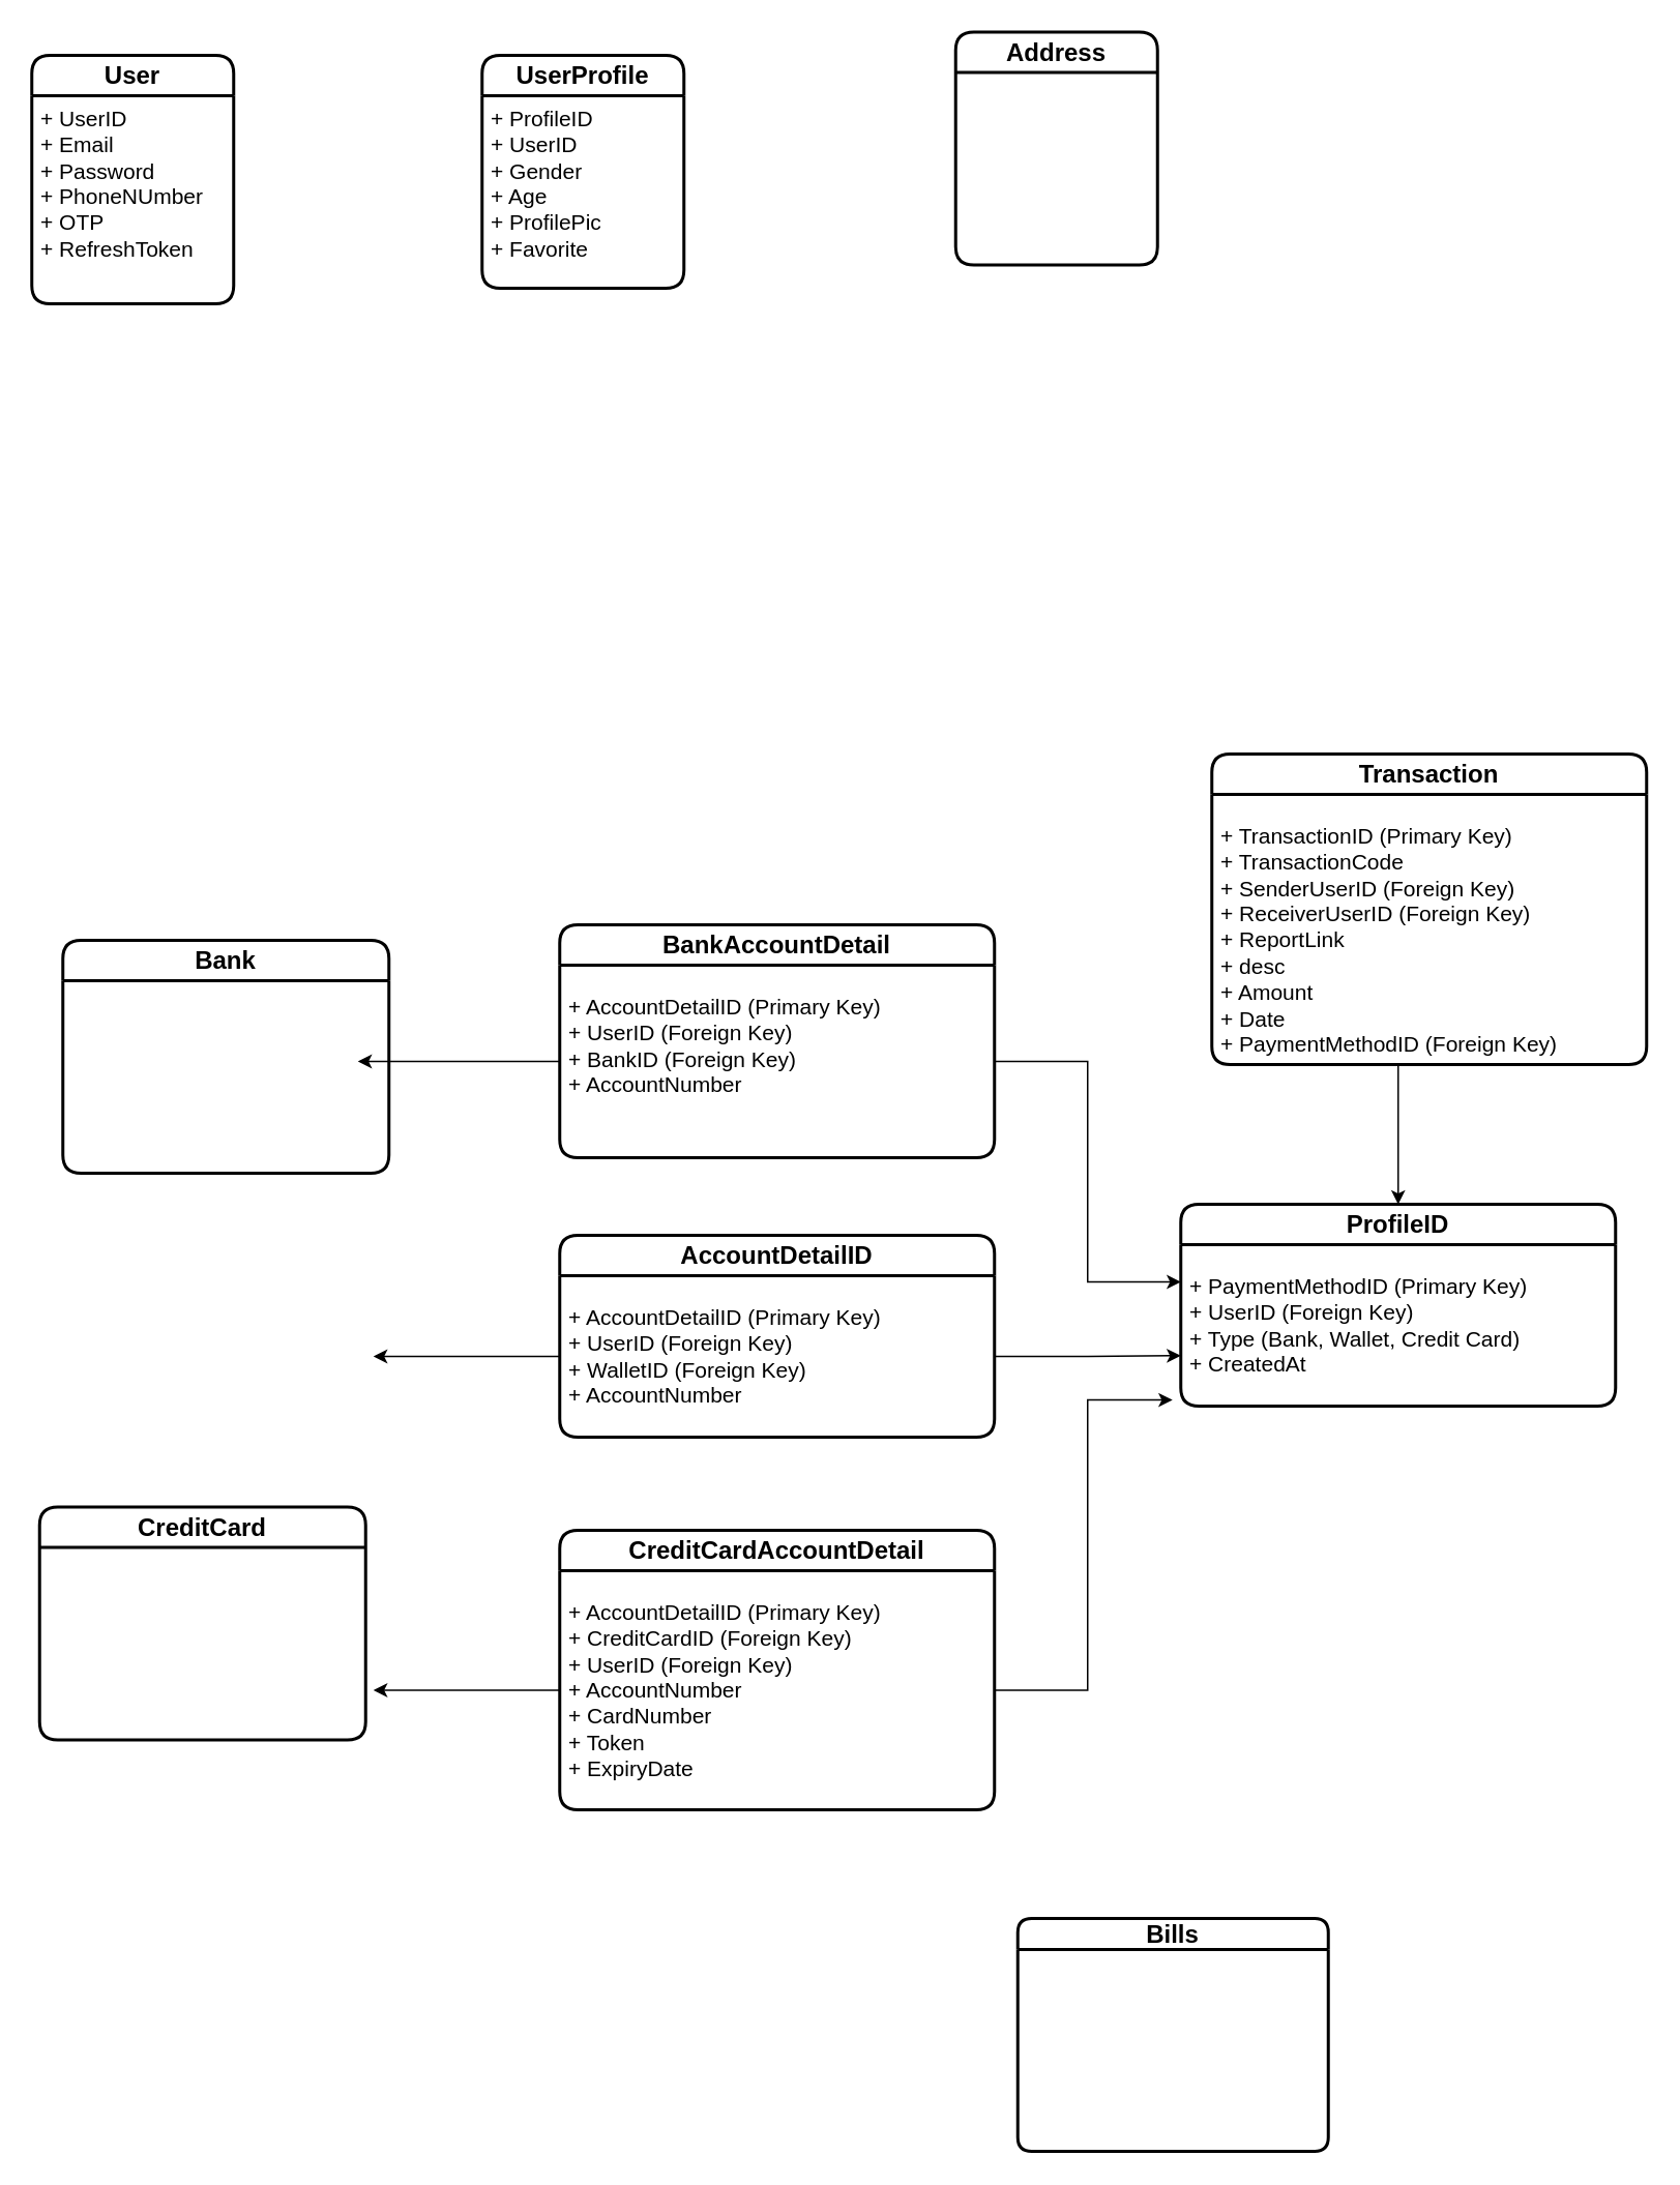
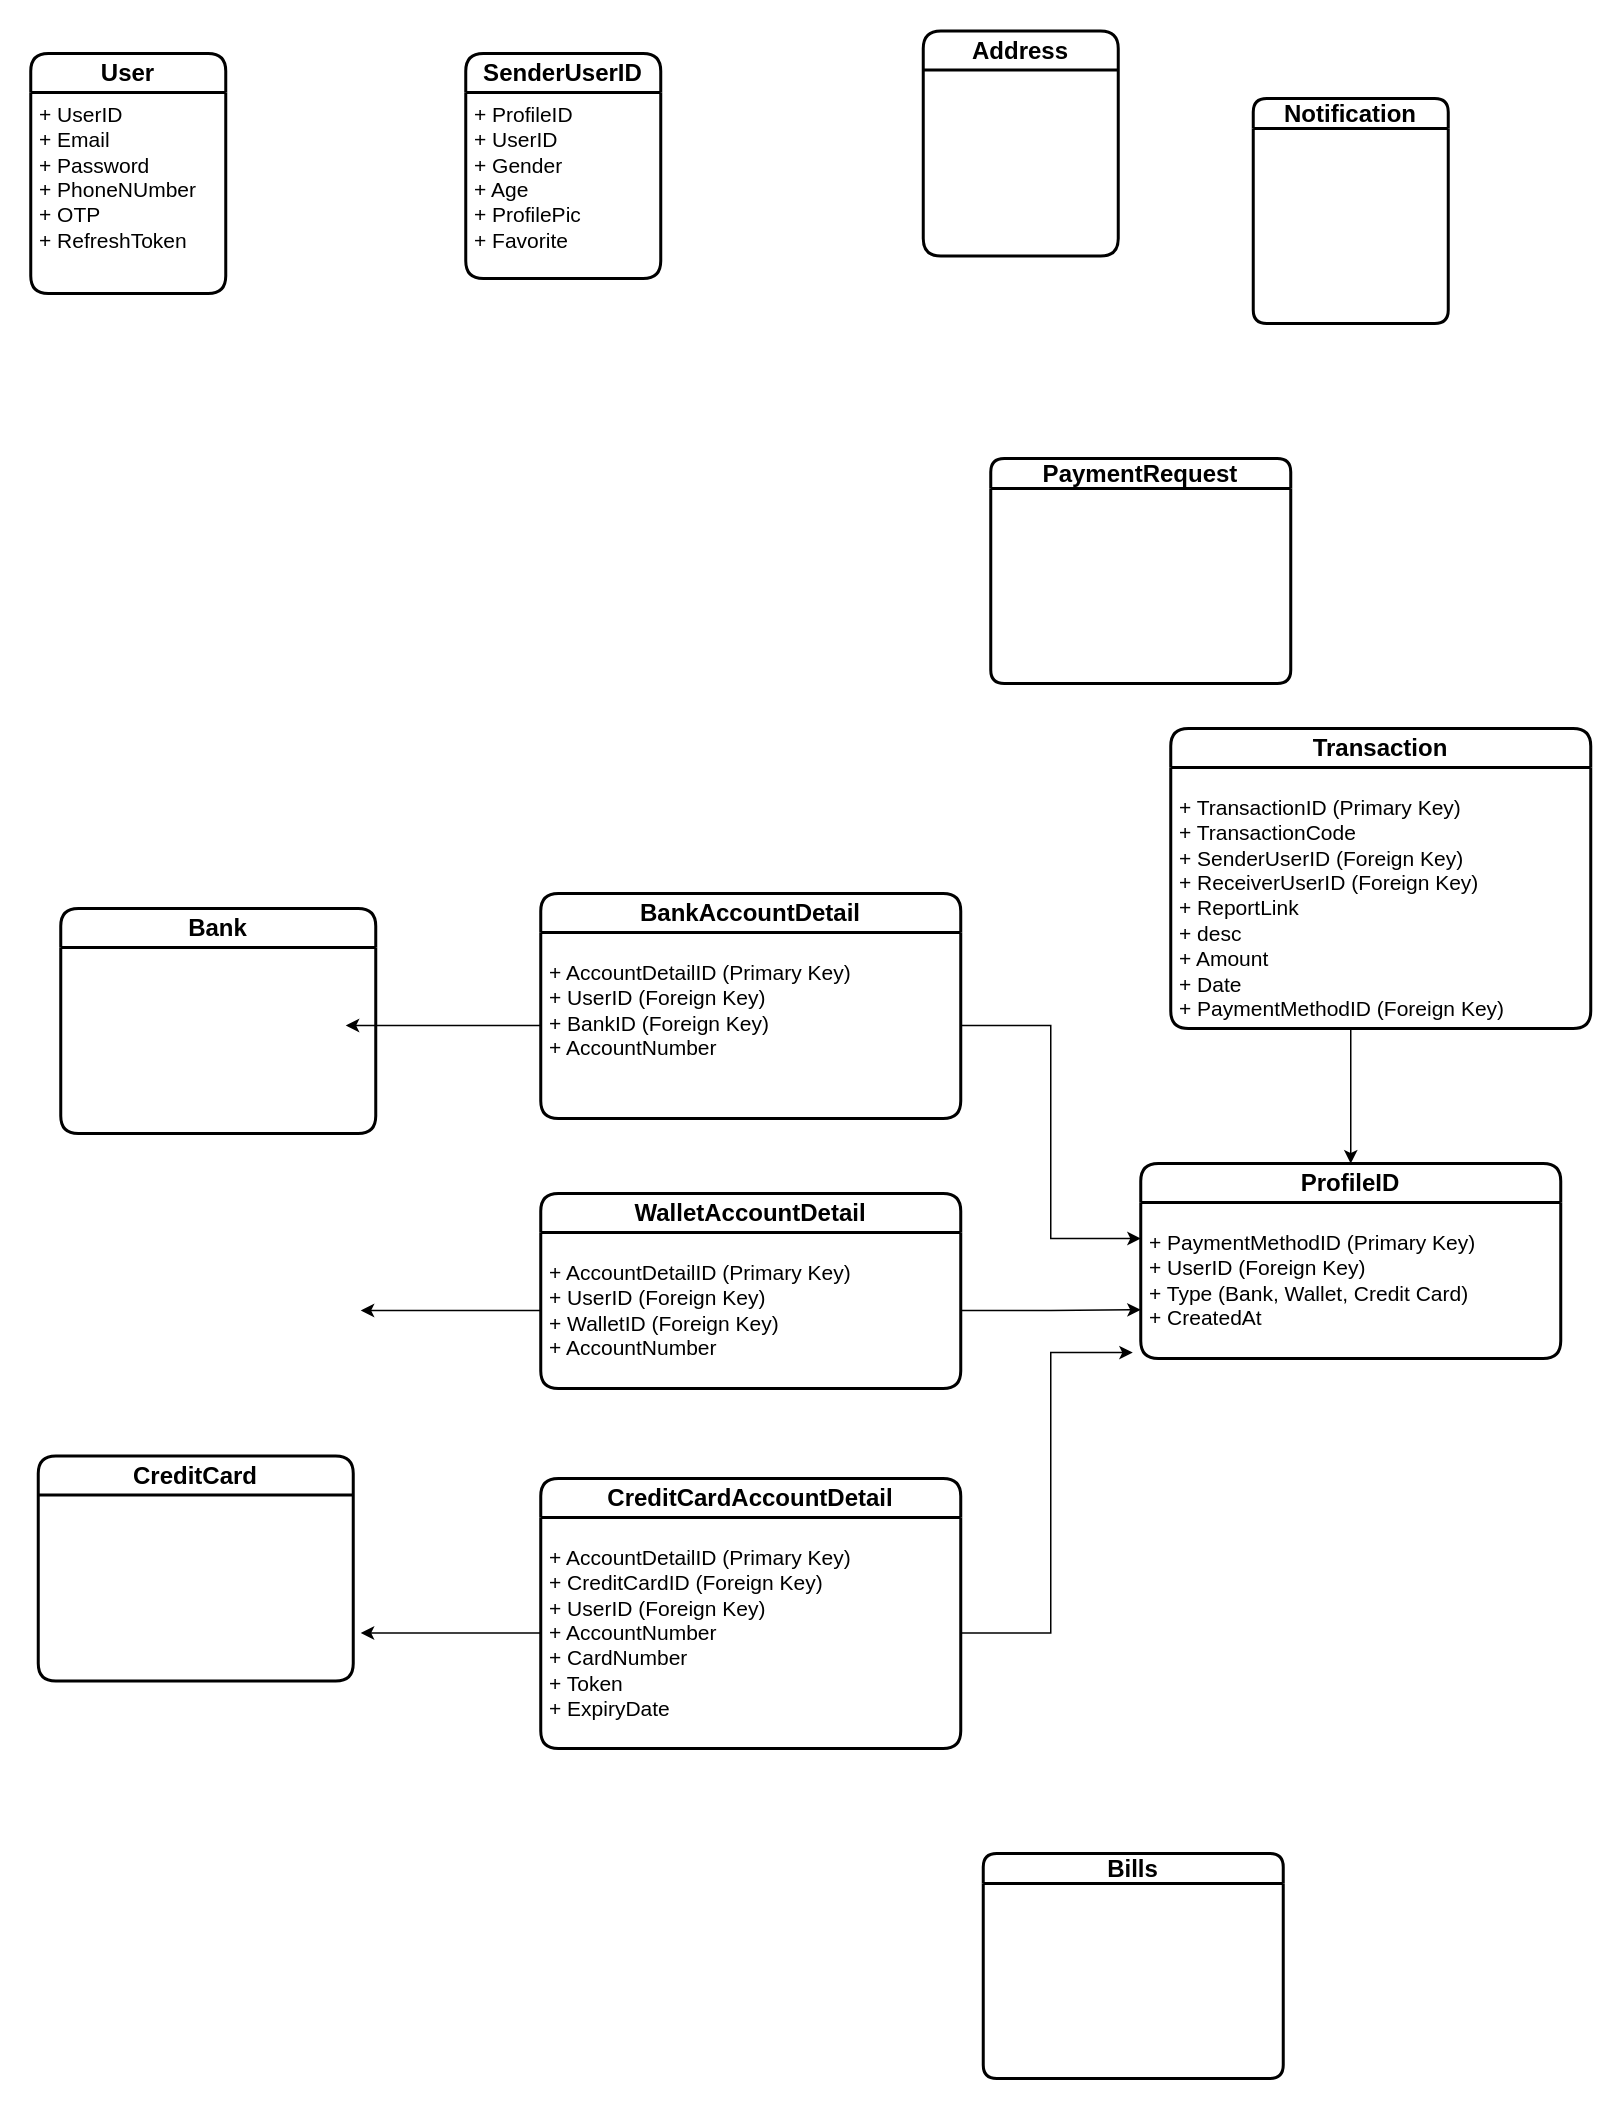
- <mxCell id="4" value="&lt;font style=&quot;font-size: 16px;&quot;&gt;&lt;b&gt;UserProfile&lt;/b&gt;&lt;/font&gt;" style="swimlane;fontStyle=0;childLayout=stackLayout;horizontal=1;startSize=26;fillColor=none;horizontalStack=0;resizeParent=1;resizeParentMax=0;resizeLast=0;collapsible=1;marginBottom=0;whiteSpace=wrap;html=1;rounded=1;strokeWidth=2;" vertex="1" parent="1"><mxGeometry x="310" y="35" width="130" height="150" as="geometry" /></mxCell>
+ <mxCell id="4" value="&lt;font style=&quot;font-size: 16px;&quot;&gt;&lt;b&gt;SenderUserID&lt;/b&gt;&lt;/font&gt;" style="swimlane;fontStyle=0;childLayout=stackLayout;horizontal=1;startSize=26;fillColor=none;horizontalStack=0;resizeParent=1;resizeParentMax=0;resizeLast=0;collapsible=1;marginBottom=0;whiteSpace=wrap;html=1;rounded=1;strokeWidth=2;" vertex="1" parent="1"><mxGeometry x="310" y="35" width="130" height="150" as="geometry" /></mxCell>
+ <mxCell id="25" value="&lt;font style=&quot;font-size: 16px;&quot;&gt;&lt;b&gt;Notification&lt;/b&gt;&lt;/font&gt;" style="swimlane;fontStyle=0;childLayout=stackLayout;horizontal=1;startSize=20;fillColor=none;horizontalStack=0;resizeParent=1;resizeParentMax=0;resizeLast=0;collapsible=1;marginBottom=0;whiteSpace=wrap;html=1;rounded=1;strokeWidth=2;" vertex="1" parent="1"><mxGeometry x="835" y="65" width="130" height="150" as="geometry" /></mxCell>
+ <mxCell id="26" value="&lt;font style=&quot;font-size: 16px;&quot;&gt;&lt;b&gt;PaymentRequest&lt;/b&gt;&lt;/font&gt;" style="swimlane;fontStyle=0;childLayout=stackLayout;horizontal=1;startSize=20;fillColor=none;horizontalStack=0;resizeParent=1;resizeParentMax=0;resizeLast=0;collapsible=1;marginBottom=0;whiteSpace=wrap;html=1;rounded=1;strokeWidth=2;" vertex="1" parent="1"><mxGeometry x="660" y="305" width="200" height="150" as="geometry" /></mxCell>
- <mxCell id="17" value="&lt;font style=&quot;font-size: 16px;&quot;&gt;&lt;b&gt;AccountDetailID&lt;/b&gt;&lt;/font&gt;" style="swimlane;fontStyle=0;childLayout=stackLayout;horizontal=1;startSize=26;fillColor=none;horizontalStack=0;resizeParent=1;resizeParentMax=0;resizeLast=0;collapsible=1;marginBottom=0;whiteSpace=wrap;html=1;rounded=1;strokeWidth=2;" vertex="1" parent="1"><mxGeometry x="360" y="795" width="280" height="130" as="geometry" /></mxCell>
+ <mxCell id="17" value="&lt;font style=&quot;font-size: 16px;&quot;&gt;&lt;b&gt;WalletAccountDetail&lt;/b&gt;&lt;/font&gt;" style="swimlane;fontStyle=0;childLayout=stackLayout;horizontal=1;startSize=26;fillColor=none;horizontalStack=0;resizeParent=1;resizeParentMax=0;resizeLast=0;collapsible=1;marginBottom=0;whiteSpace=wrap;html=1;rounded=1;strokeWidth=2;" vertex="1" parent="1"><mxGeometry x="360" y="795" width="280" height="130" as="geometry" /></mxCell>
